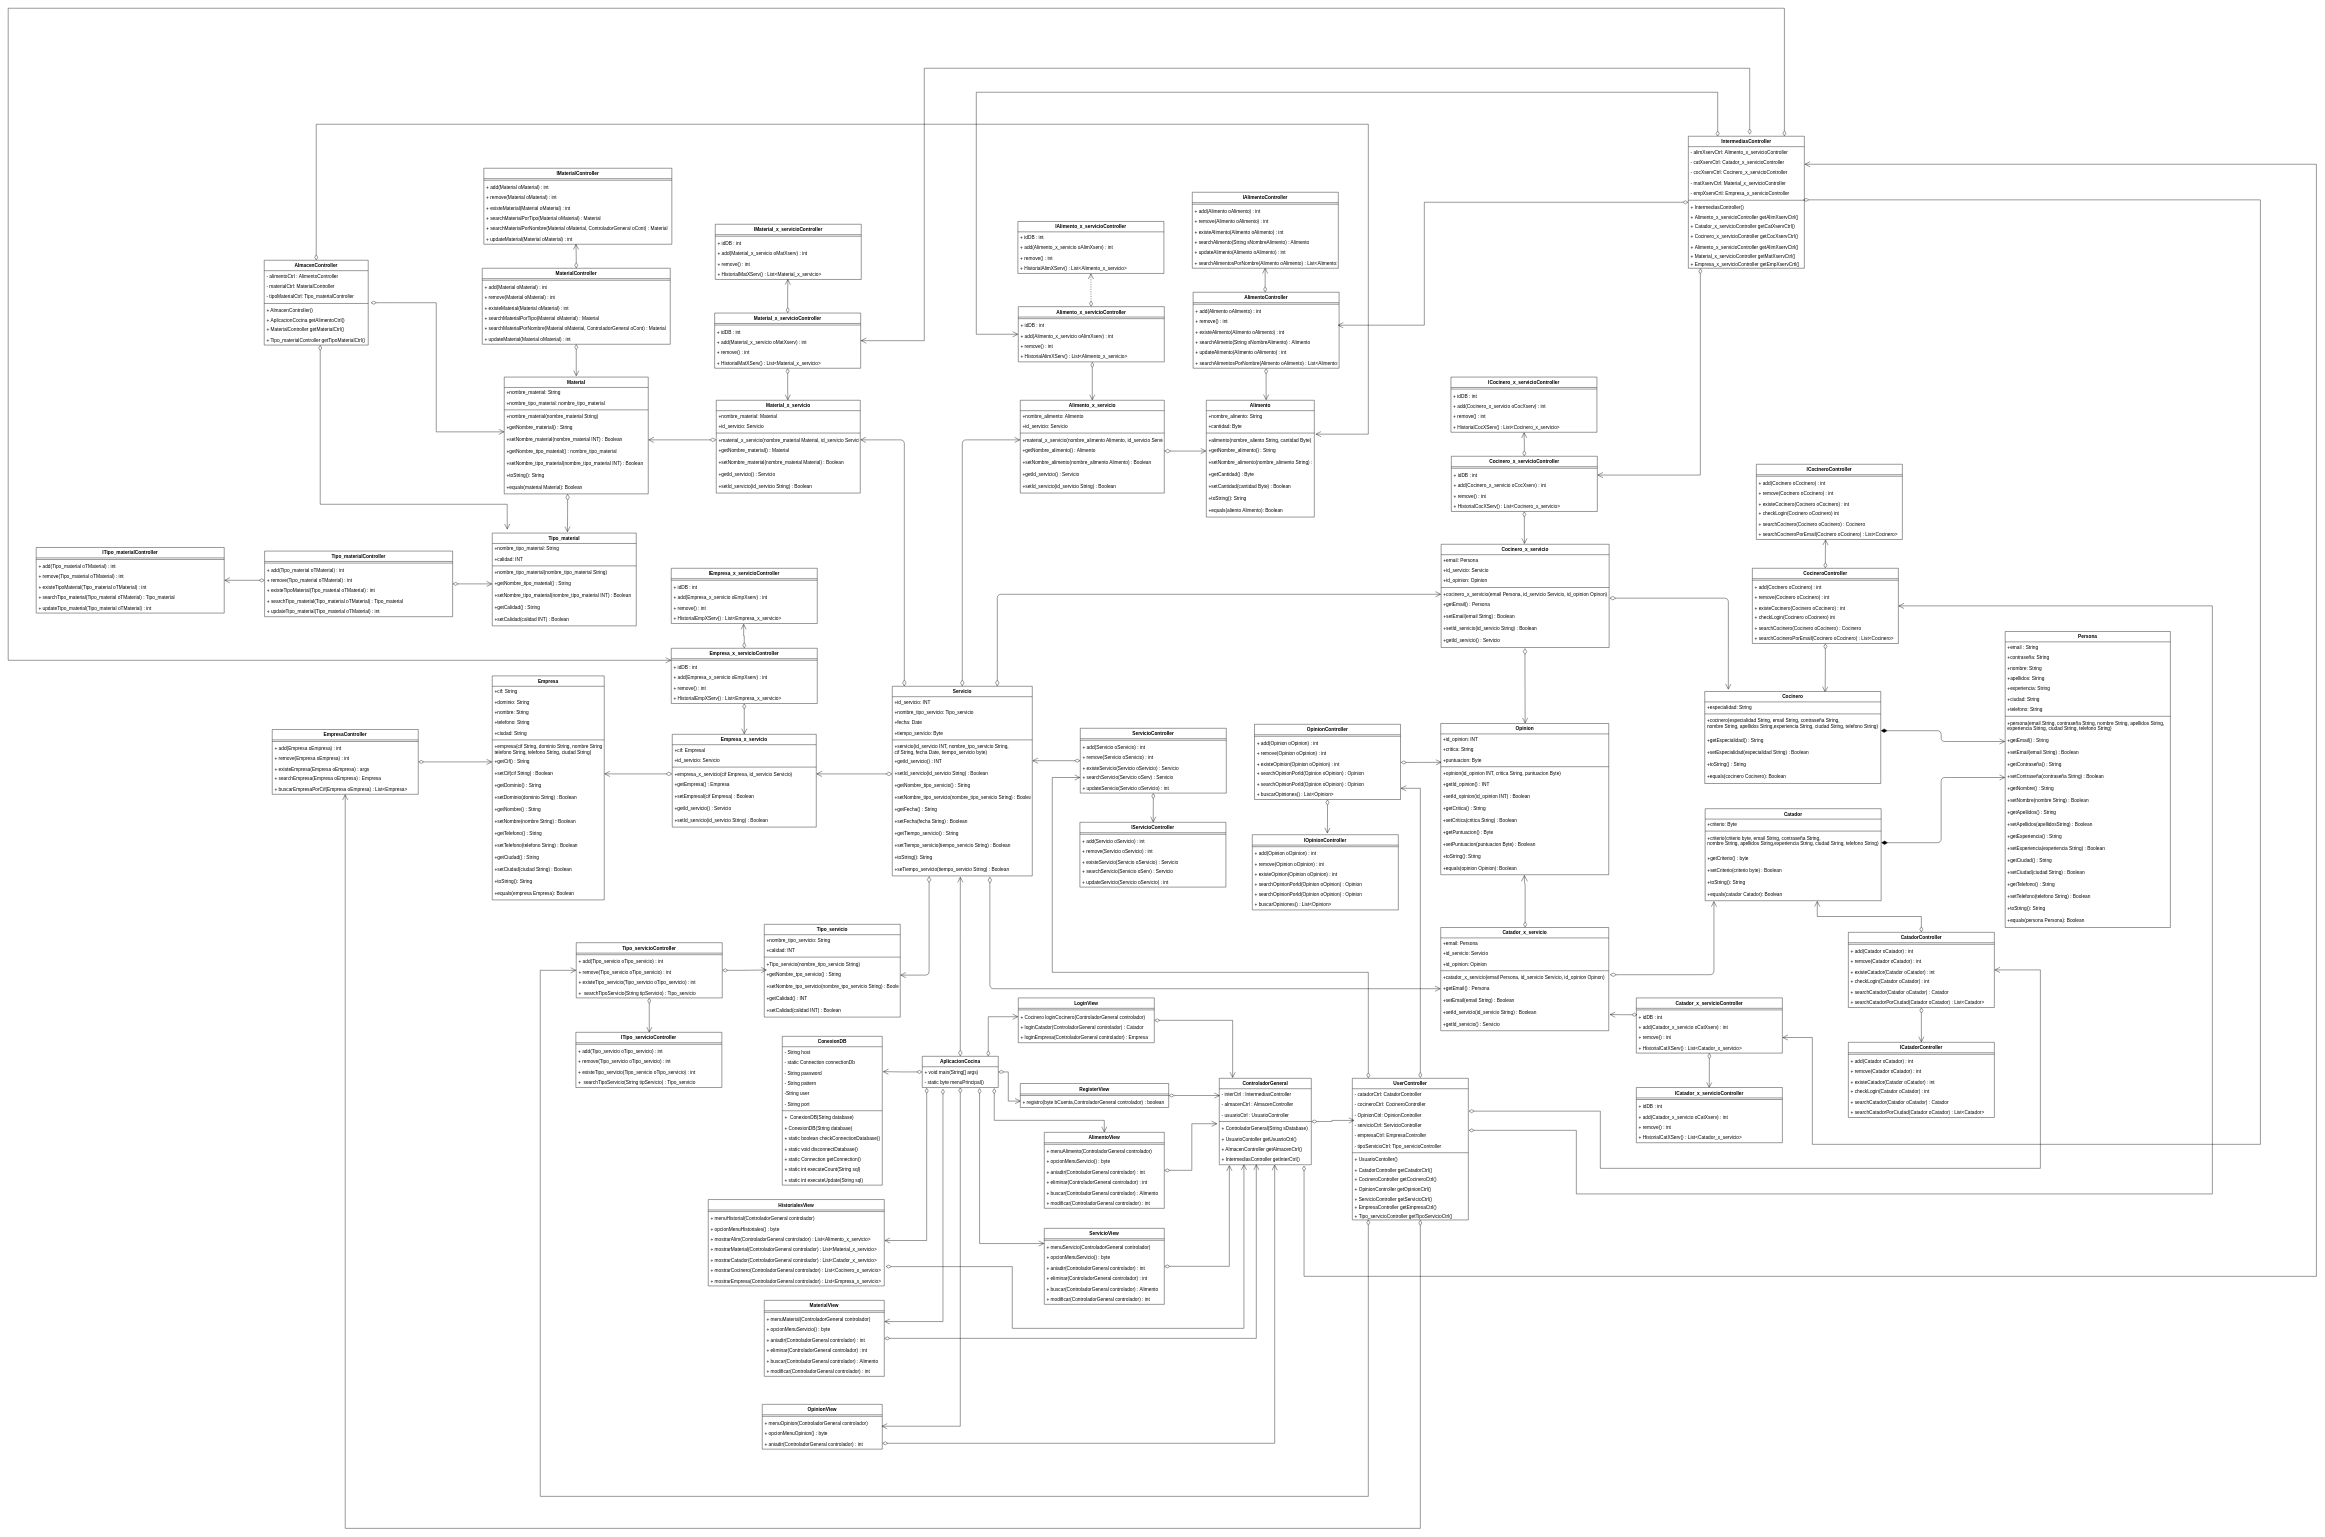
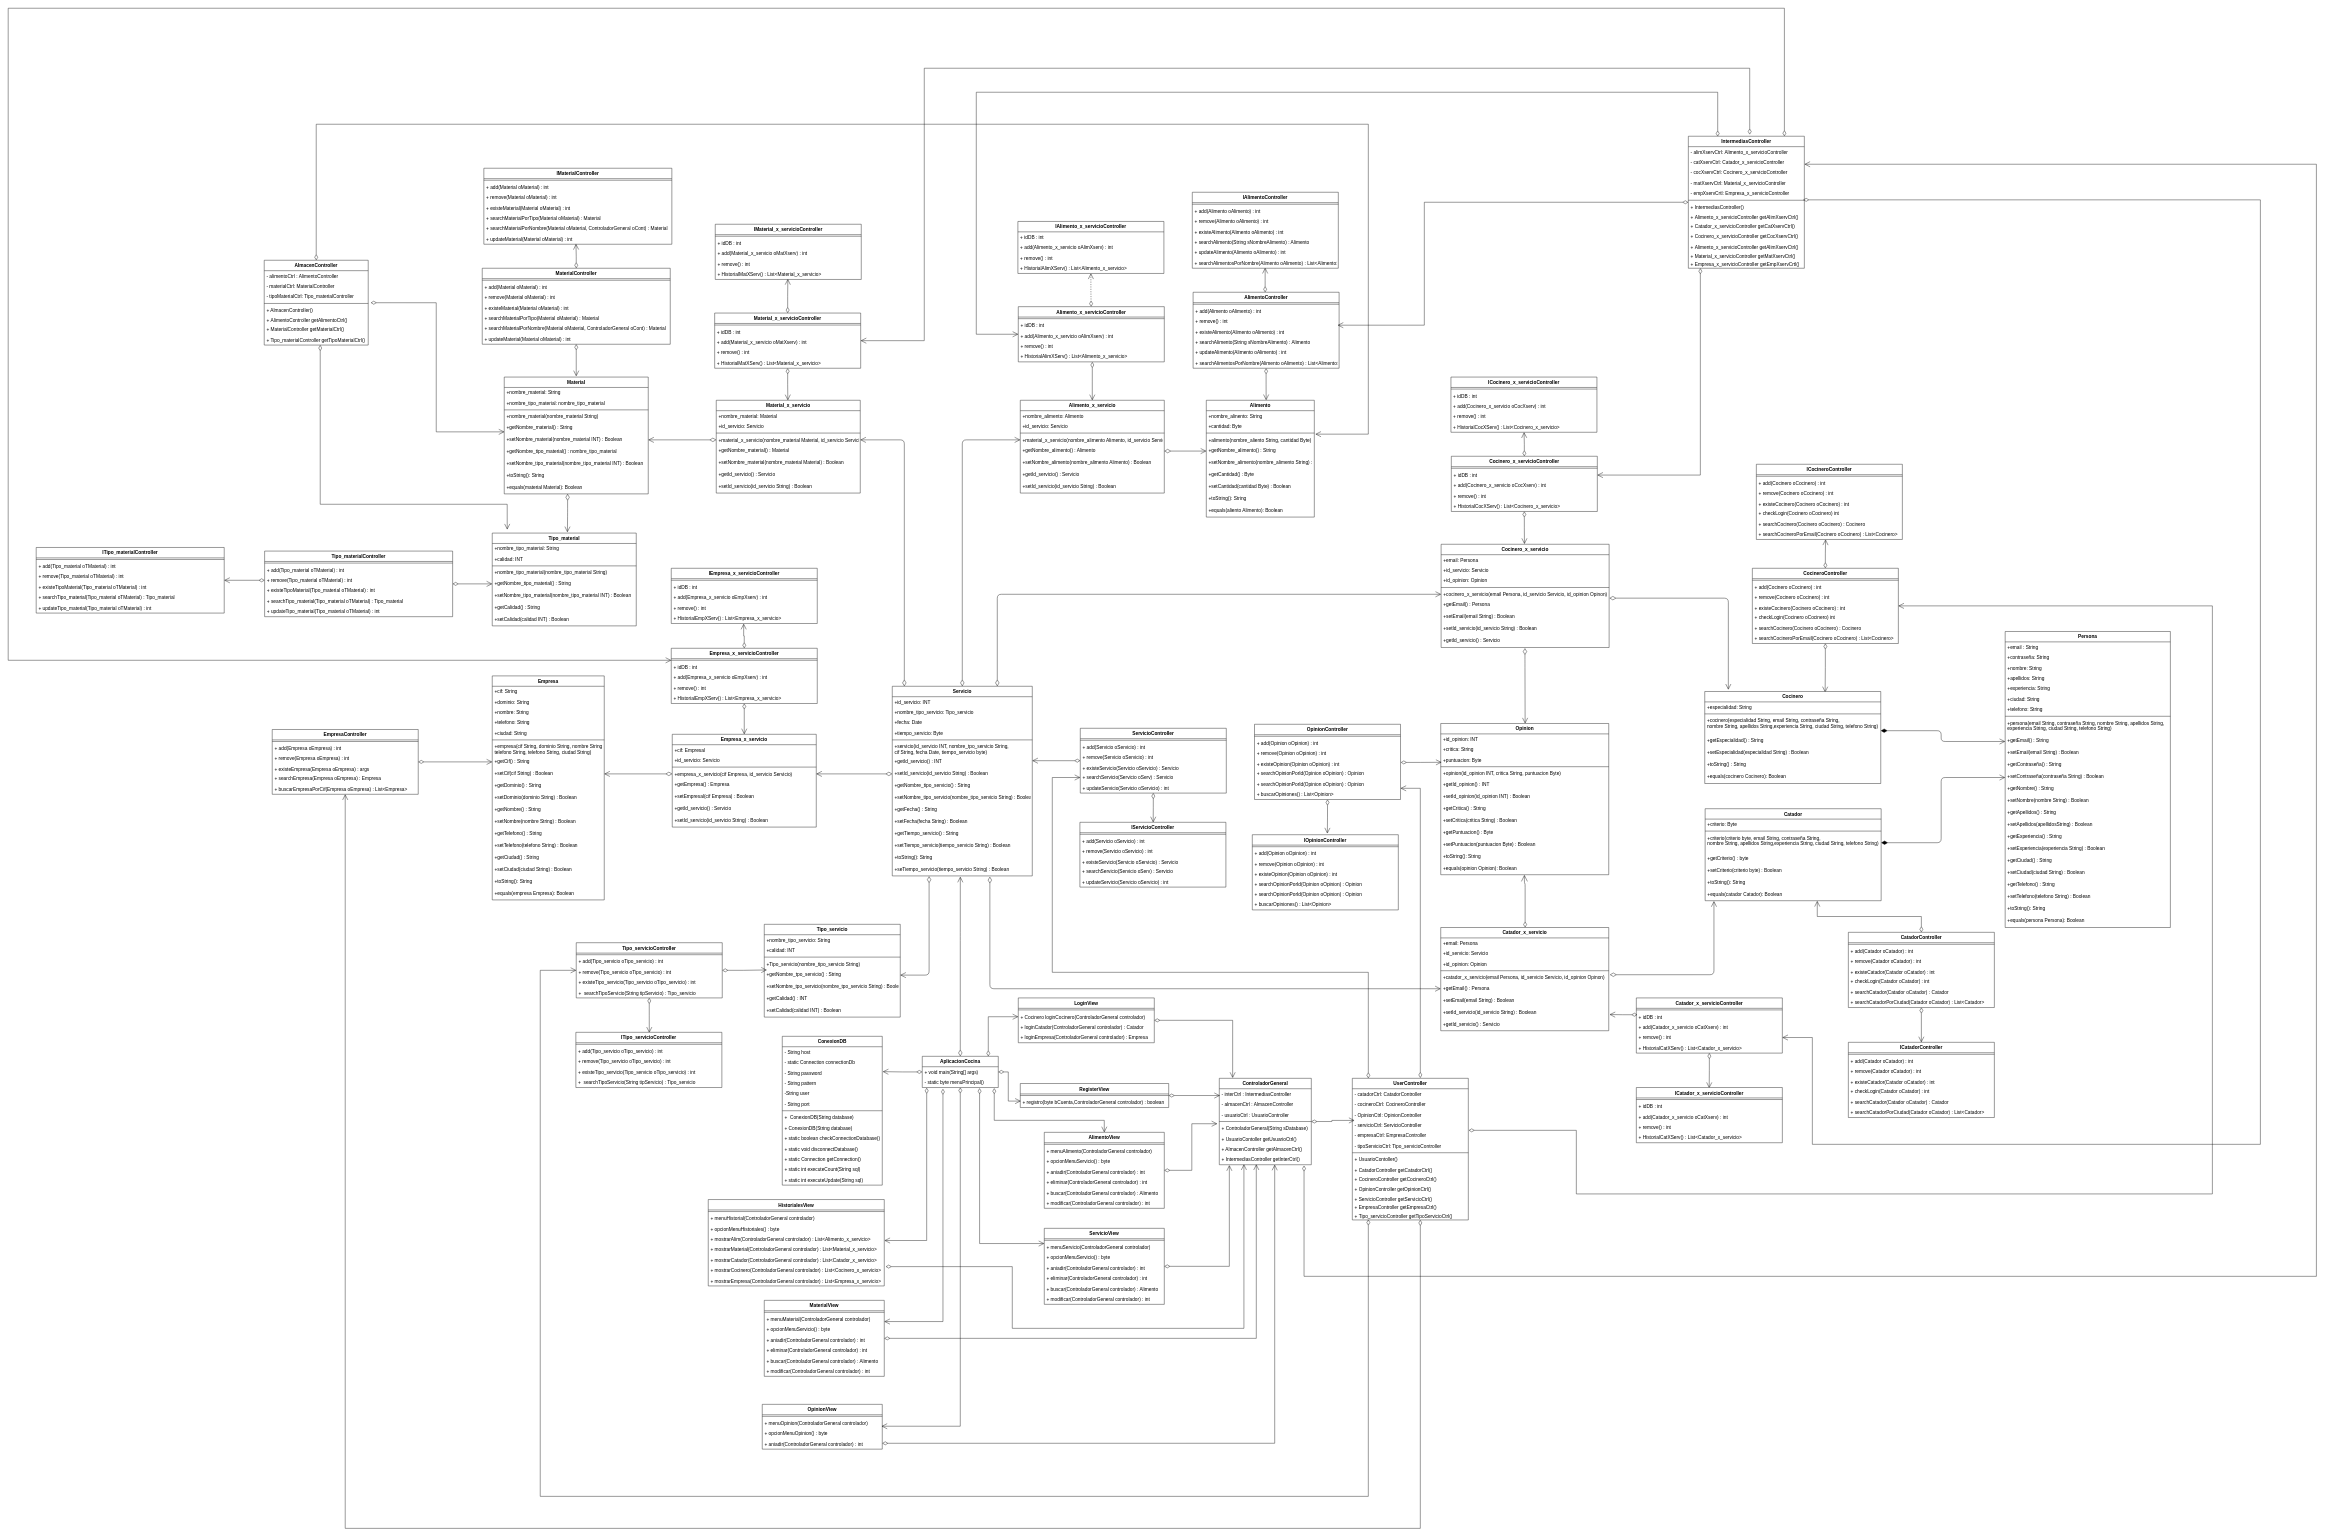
- <mxCell id="473" value="+ AplicacionCocina getAlimentoCtrl()" style="text;strokeColor=none;fillColor=none;align=left;verticalAlign=top;spacingLeft=4;spacingRight=4;overflow=hidden;rotatable=0;points=[[0,0.5],[1,0.5]];portConstraint=eastwest;" vertex="1" parent="467"><mxGeometry y="138" width="260" height="22" as="geometry" /></mxCell>
+ <mxCell id="473" value="+ AlimentoController getAlimentoCtrl()" style="text;strokeColor=none;fillColor=none;align=left;verticalAlign=top;spacingLeft=4;spacingRight=4;overflow=hidden;rotatable=0;points=[[0,0.5],[1,0.5]];portConstraint=eastwest;" vertex="1" parent="467"><mxGeometry y="138" width="260" height="22" as="geometry" /></mxCell>
- <mxCell id="382" style="edgeStyle=orthogonalEdgeStyle;rounded=0;orthogonalLoop=1;jettySize=auto;html=1;startArrow=open;startFill=0;startSize=12;endArrow=diamondThin;endFill=0;endSize=12;entryX=1.003;entryY=0.154;entryDx=0;entryDy=0;entryPerimeter=0;" edge="1" parent="1" source="526" target="505"><mxGeometry relative="1" as="geometry"><mxPoint x="3700" y="2910" as="targetPoint" /><Array as="points"><mxPoint x="5100" y="2424" /><mxPoint x="5100" y="2920" /><mxPoint x="4000" y="2920" /><mxPoint x="4000" y="2777" /></Array></mxGeometry></mxCell>
